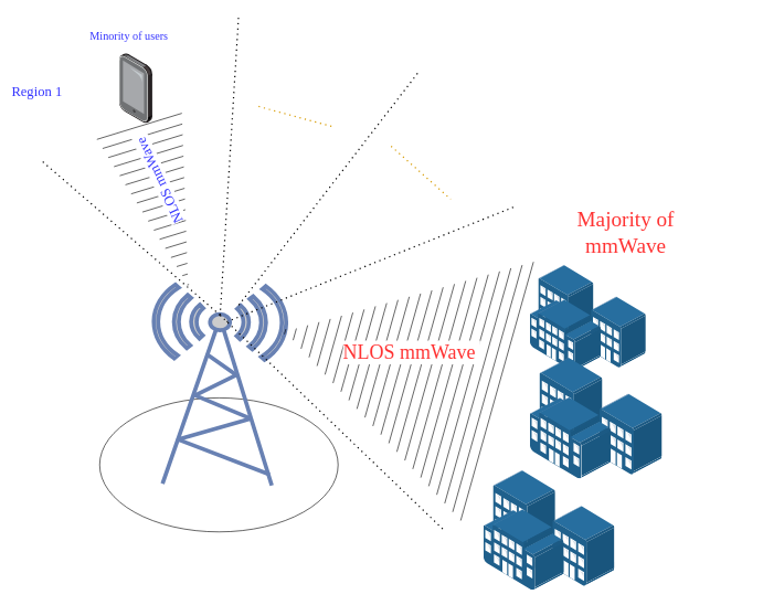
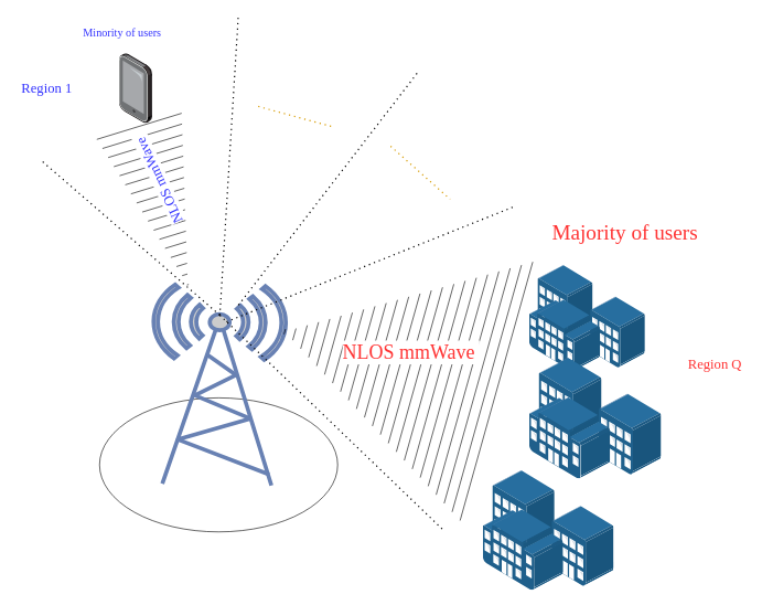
- <mxCell id="12" value="&lt;font color=&quot;#3333ff&quot; face=&quot;Times New Roman&quot; style=&quot;font-size: 17px;&quot;&gt;Minority of users&lt;/font&gt;" style="text;html=1;strokeColor=none;fillColor=none;align=center;verticalAlign=middle;whiteSpace=wrap;rounded=0;" vertex="1" parent="1"><mxGeometry x="130" y="40" width="128.7" height="30" as="geometry" /></mxCell>
+ <mxCell id="12" value="&lt;font color=&quot;#3333ff&quot; face=&quot;Times New Roman&quot; style=&quot;font-size: 17px;&quot;&gt;Minority of users&lt;/font&gt;" style="text;html=1;strokeColor=none;fillColor=none;align=center;verticalAlign=middle;whiteSpace=wrap;rounded=0;" vertex="1" parent="1"><mxGeometry x="120" y="35" width="128.7" height="30" as="geometry" /></mxCell>
- <mxCell id="21" value="&lt;font color=&quot;#3333ff&quot;&gt;Region 1&lt;/font&gt;" style="text;html=1;align=center;verticalAlign=middle;resizable=0;points=[];autosize=1;strokeColor=none;fillColor=none;fontSize=21;fontFamily=Times New Roman;fontColor=#FF3333;" vertex="1" parent="1"><mxGeometry x="5" y="117.79" width="100" height="40" as="geometry" /></mxCell>
+ <mxCell id="21" value="&lt;font color=&quot;#3333ff&quot;&gt;Region 1&lt;/font&gt;" style="text;html=1;align=center;verticalAlign=middle;resizable=0;points=[];autosize=1;strokeColor=none;fillColor=none;fontSize=21;fontFamily=Times New Roman;fontColor=#FF3333;" vertex="1" parent="1"><mxGeometry x="20" y="112.79" width="100" height="40" as="geometry" /></mxCell>
- <mxCell id="11" value="&lt;font color=&quot;#ff3333&quot; face=&quot;Times New Roman&quot; style=&quot;font-size: 32px;&quot;&gt;Majority of mmWave&lt;/font&gt;" style="text;html=1;strokeColor=none;fillColor=none;align=center;verticalAlign=middle;whiteSpace=wrap;rounded=0;" vertex="1" parent="1"><mxGeometry x="820" y="280" width="248.7" height="140" as="geometry" /></mxCell>
+ <mxCell id="11" value="&lt;font color=&quot;#ff3333&quot; face=&quot;Times New Roman&quot; style=&quot;font-size: 32px;&quot;&gt;Majority of users&lt;/font&gt;" style="text;html=1;strokeColor=none;fillColor=none;align=center;verticalAlign=middle;whiteSpace=wrap;rounded=0;" vertex="1" parent="1"><mxGeometry x="820" y="280" width="248.7" height="140" as="geometry" /></mxCell>
+ <mxCell id="22" value="Region Q" style="text;html=1;align=center;verticalAlign=middle;resizable=0;points=[];autosize=1;strokeColor=none;fillColor=none;fontSize=21;fontFamily=Times New Roman;fontColor=#FF3333;" vertex="1" parent="1"><mxGeometry x="1030" y="530" width="100" height="40" as="geometry" /></mxCell>
